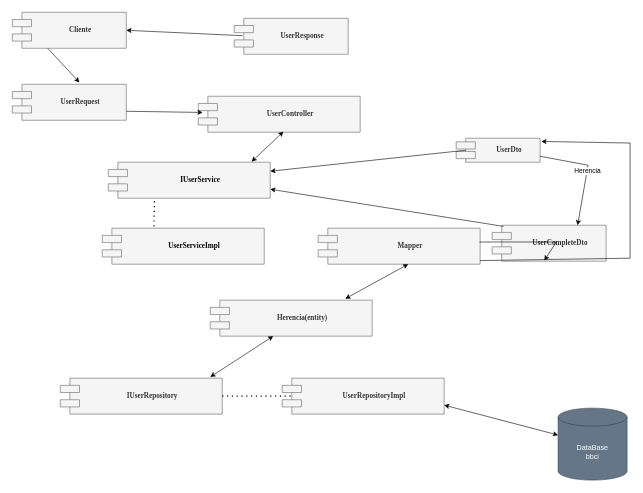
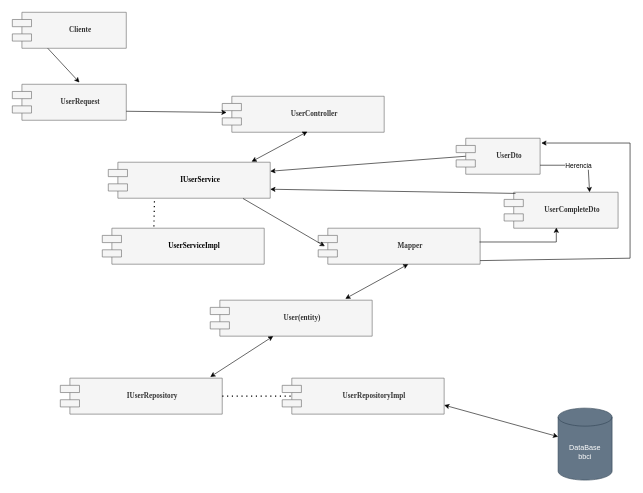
- <mxCell id="7" value="" style="endArrow=classic;html=1;rounded=0;entryX=1;entryY=0.5;entryDx=0;entryDy=0;exitX=0.074;exitY=0.483;exitDx=0;exitDy=0;exitPerimeter=0;" edge="1" parent="1" source="5" target="2"><mxGeometry width="50" height="50" relative="1" as="geometry"><mxPoint x="670" y="150" as="sourcePoint" /><mxPoint x="720" y="100" as="targetPoint" /></mxGeometry></mxCell>
- <mxCell id="5" value="&lt;b&gt;UserResponse&lt;/b&gt;" style="shape=component;align=center;spacingLeft=36;rounded=0;shadow=0;comic=0;labelBackgroundColor=none;strokeWidth=1;fontFamily=Verdana;fontSize=12;html=1;fillColor=#f5f5f5;fontColor=#333333;strokeColor=#666666;" vertex="1" parent="1"><mxGeometry x="390" y="30" width="190" height="60" as="geometry" /></mxCell>
- <mxCell id="8" value="&lt;b&gt;UserController&lt;/b&gt;" style="shape=component;align=center;spacingLeft=36;rounded=0;shadow=0;comic=0;labelBackgroundColor=none;strokeWidth=1;fontFamily=Verdana;fontSize=12;html=1;fillColor=#f5f5f5;fontColor=#333333;strokeColor=#666666;" vertex="1" parent="1"><mxGeometry x="330" y="160" width="270" height="60" as="geometry" /></mxCell>
+ <mxCell id="8" value="&lt;b&gt;UserController&lt;/b&gt;" style="shape=component;align=center;spacingLeft=36;rounded=0;shadow=0;comic=0;labelBackgroundColor=none;strokeWidth=1;fontFamily=Verdana;fontSize=12;html=1;fillColor=#f5f5f5;fontColor=#333333;strokeColor=#666666;" vertex="1" parent="1"><mxGeometry x="370" y="160" width="270" height="60" as="geometry" /></mxCell>
- <mxCell id="22" value="&lt;b&gt;UserDto&lt;/b&gt;" style="shape=component;align=center;spacingLeft=36;rounded=0;shadow=0;comic=0;labelBackgroundColor=none;strokeWidth=1;fontFamily=Verdana;fontSize=12;html=1;fillColor=#f5f5f5;fontColor=#333333;strokeColor=#666666;" vertex="1" parent="1"><mxGeometry x="760" y="230" width="140" height="40" as="geometry" /></mxCell>
+ <mxCell id="22" value="&lt;b&gt;UserDto&lt;/b&gt;" style="shape=component;align=center;spacingLeft=36;rounded=0;shadow=0;comic=0;labelBackgroundColor=none;strokeWidth=1;fontFamily=Verdana;fontSize=12;html=1;fillColor=#f5f5f5;fontColor=#333333;strokeColor=#666666;" vertex="1" parent="1"><mxGeometry x="760" y="230" width="140" height="60" as="geometry" /></mxCell>
+ <mxCell id="15" value="" style="endArrow=classic;html=1;rounded=0;entryX=0.041;entryY=0.5;entryDx=0;entryDy=0;entryPerimeter=0;exitX=0.832;exitY=1.008;exitDx=0;exitDy=0;exitPerimeter=0;" edge="1" parent="1" source="10" target="14"><mxGeometry width="50" height="50" relative="1" as="geometry"><mxPoint x="440" y="410" as="sourcePoint" /><mxPoint x="490" y="400" as="targetPoint" /></mxGeometry></mxCell>
- <mxCell id="23" value="&lt;b&gt;UserCompleteDto&lt;/b&gt;" style="shape=component;align=center;spacingLeft=36;rounded=0;shadow=0;comic=0;labelBackgroundColor=none;strokeWidth=1;fontFamily=Verdana;fontSize=12;html=1;fillColor=#f5f5f5;fontColor=#333333;strokeColor=#666666;" vertex="1" parent="1"><mxGeometry x="820" y="375" width="190" height="60" as="geometry" /></mxCell>
+ <mxCell id="23" value="&lt;b&gt;UserCompleteDto&lt;/b&gt;" style="shape=component;align=center;spacingLeft=36;rounded=0;shadow=0;comic=0;labelBackgroundColor=none;strokeWidth=1;fontFamily=Verdana;fontSize=12;html=1;fillColor=#f5f5f5;fontColor=#333333;strokeColor=#666666;" vertex="1" parent="1"><mxGeometry x="840" y="320" width="190" height="60" as="geometry" /></mxCell>
- <mxCell id="16" value="&lt;b&gt;Herencia(entity)&lt;/b&gt;" style="shape=component;align=center;spacingLeft=36;rounded=0;shadow=0;comic=0;labelBackgroundColor=none;strokeWidth=1;fontFamily=Verdana;fontSize=12;html=1;fillColor=#f5f5f5;fontColor=#333333;strokeColor=#666666;" vertex="1" parent="1"><mxGeometry x="350" y="500" width="270" height="60" as="geometry" /></mxCell>
+ <mxCell id="16" value="&lt;b&gt;User(entity)&lt;/b&gt;" style="shape=component;align=center;spacingLeft=36;rounded=0;shadow=0;comic=0;labelBackgroundColor=none;strokeWidth=1;fontFamily=Verdana;fontSize=12;html=1;fillColor=#f5f5f5;fontColor=#333333;strokeColor=#666666;" vertex="1" parent="1"><mxGeometry x="350" y="500" width="270" height="60" as="geometry" /></mxCell>
- <mxCell id="4" value="DataBase&lt;br&gt;bbci" style="shape=cylinder3;whiteSpace=wrap;html=1;boundedLbl=1;backgroundOutline=1;size=15;fillColor=#647687;strokeColor=#314354;fontColor=#ffffff;" vertex="1" parent="1"><mxGeometry x="930" y="680" width="115" height="120" as="geometry" /></mxCell>
+ <mxCell id="4" value="DataBase&lt;br&gt;bbci" style="shape=cylinder3;whiteSpace=wrap;html=1;boundedLbl=1;backgroundOutline=1;size=15;fillColor=#647687;strokeColor=#314354;fontColor=#ffffff;" vertex="1" parent="1"><mxGeometry x="930" y="680" width="90" height="120" as="geometry" /></mxCell>
